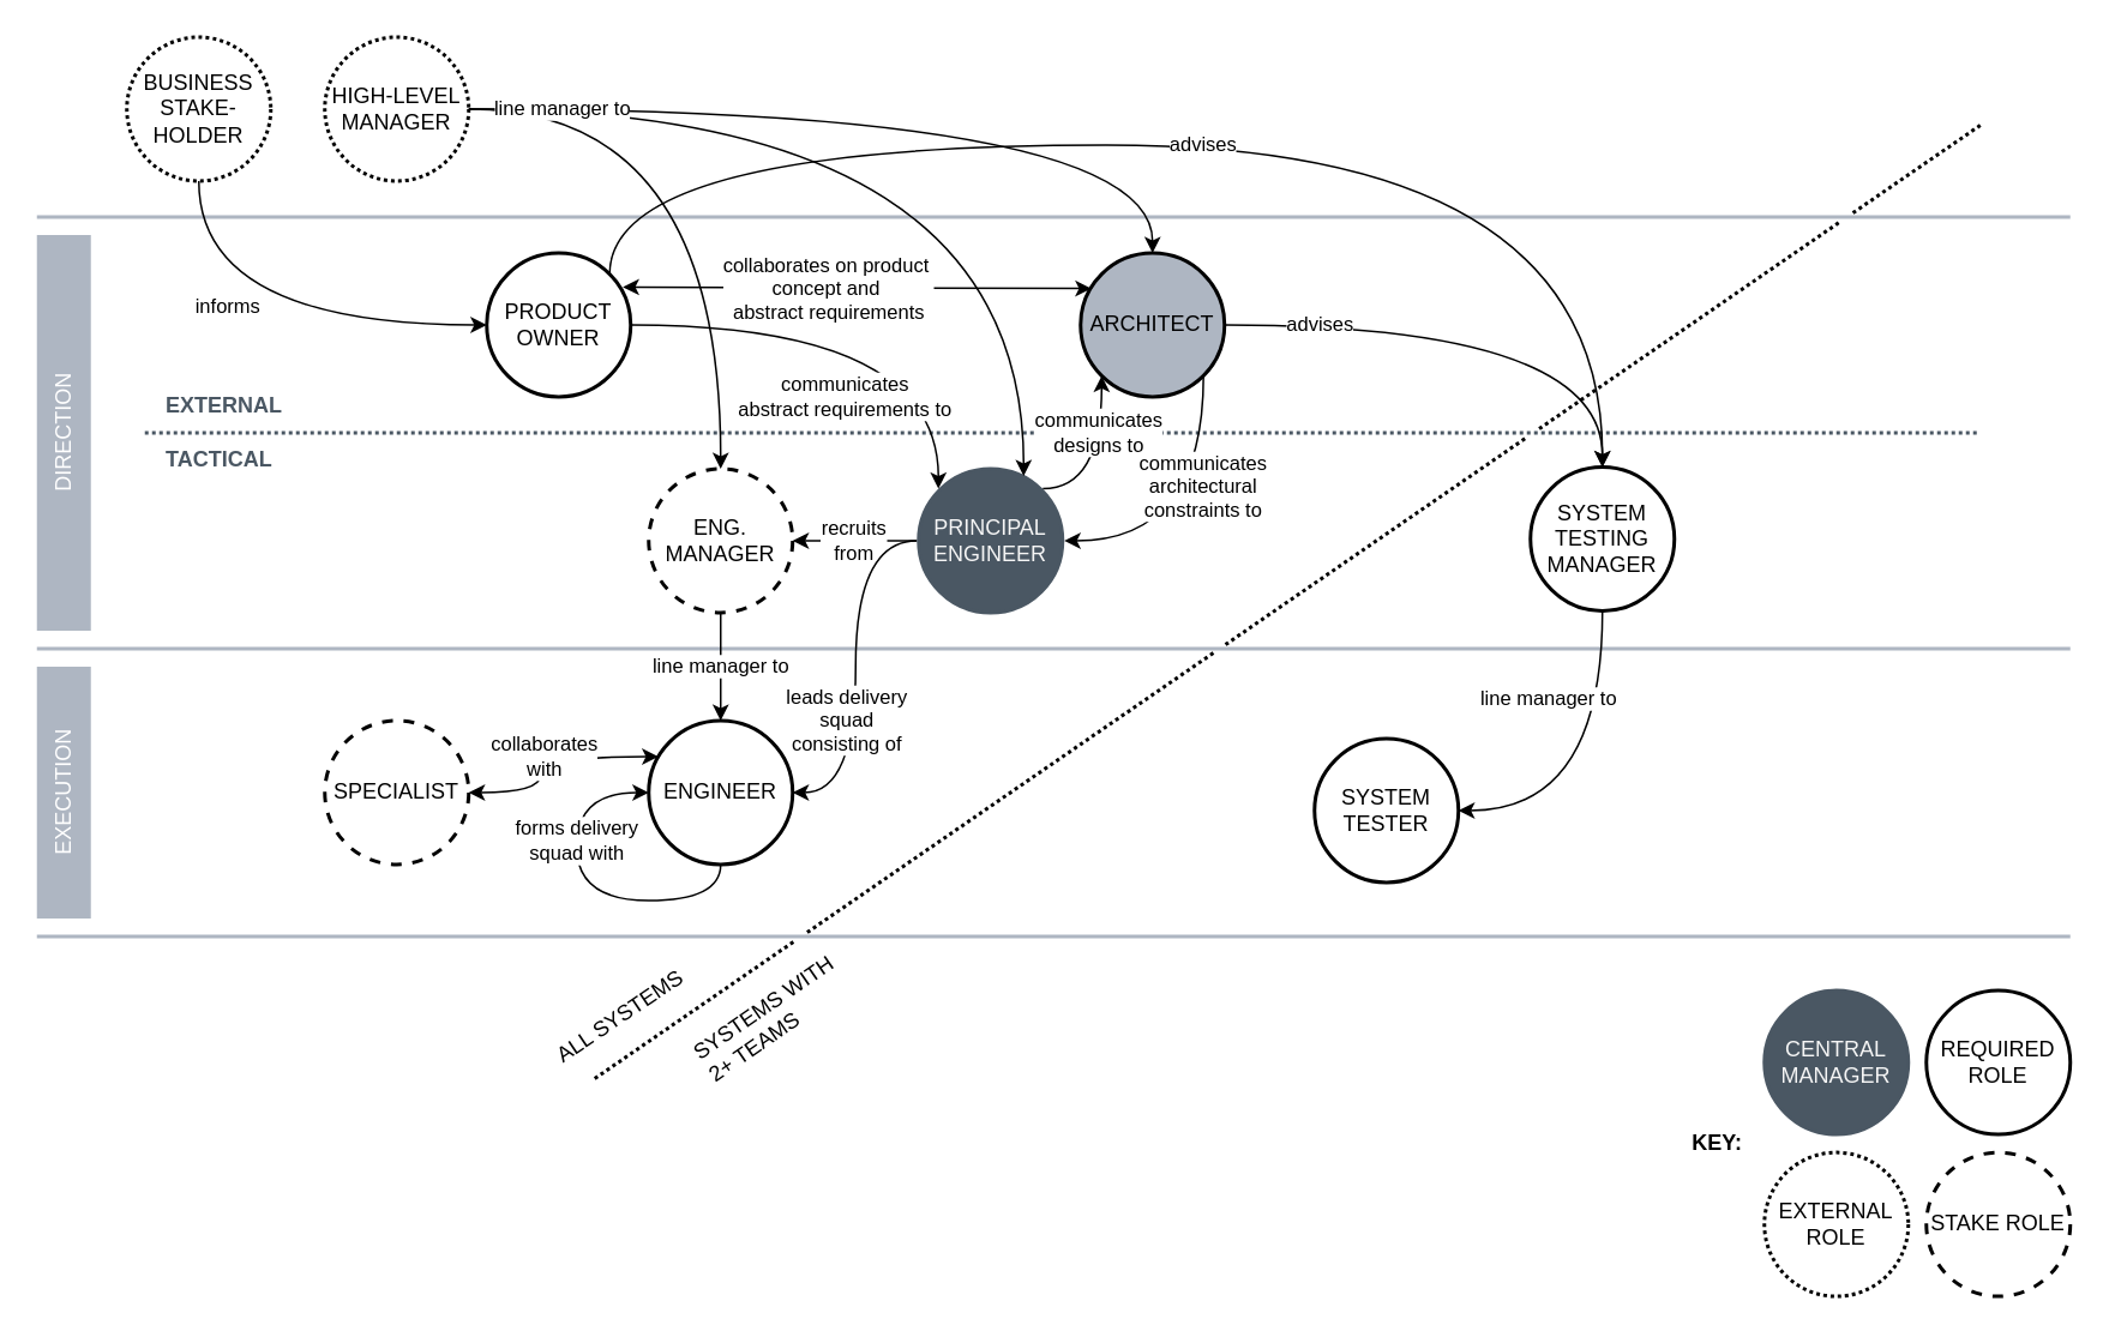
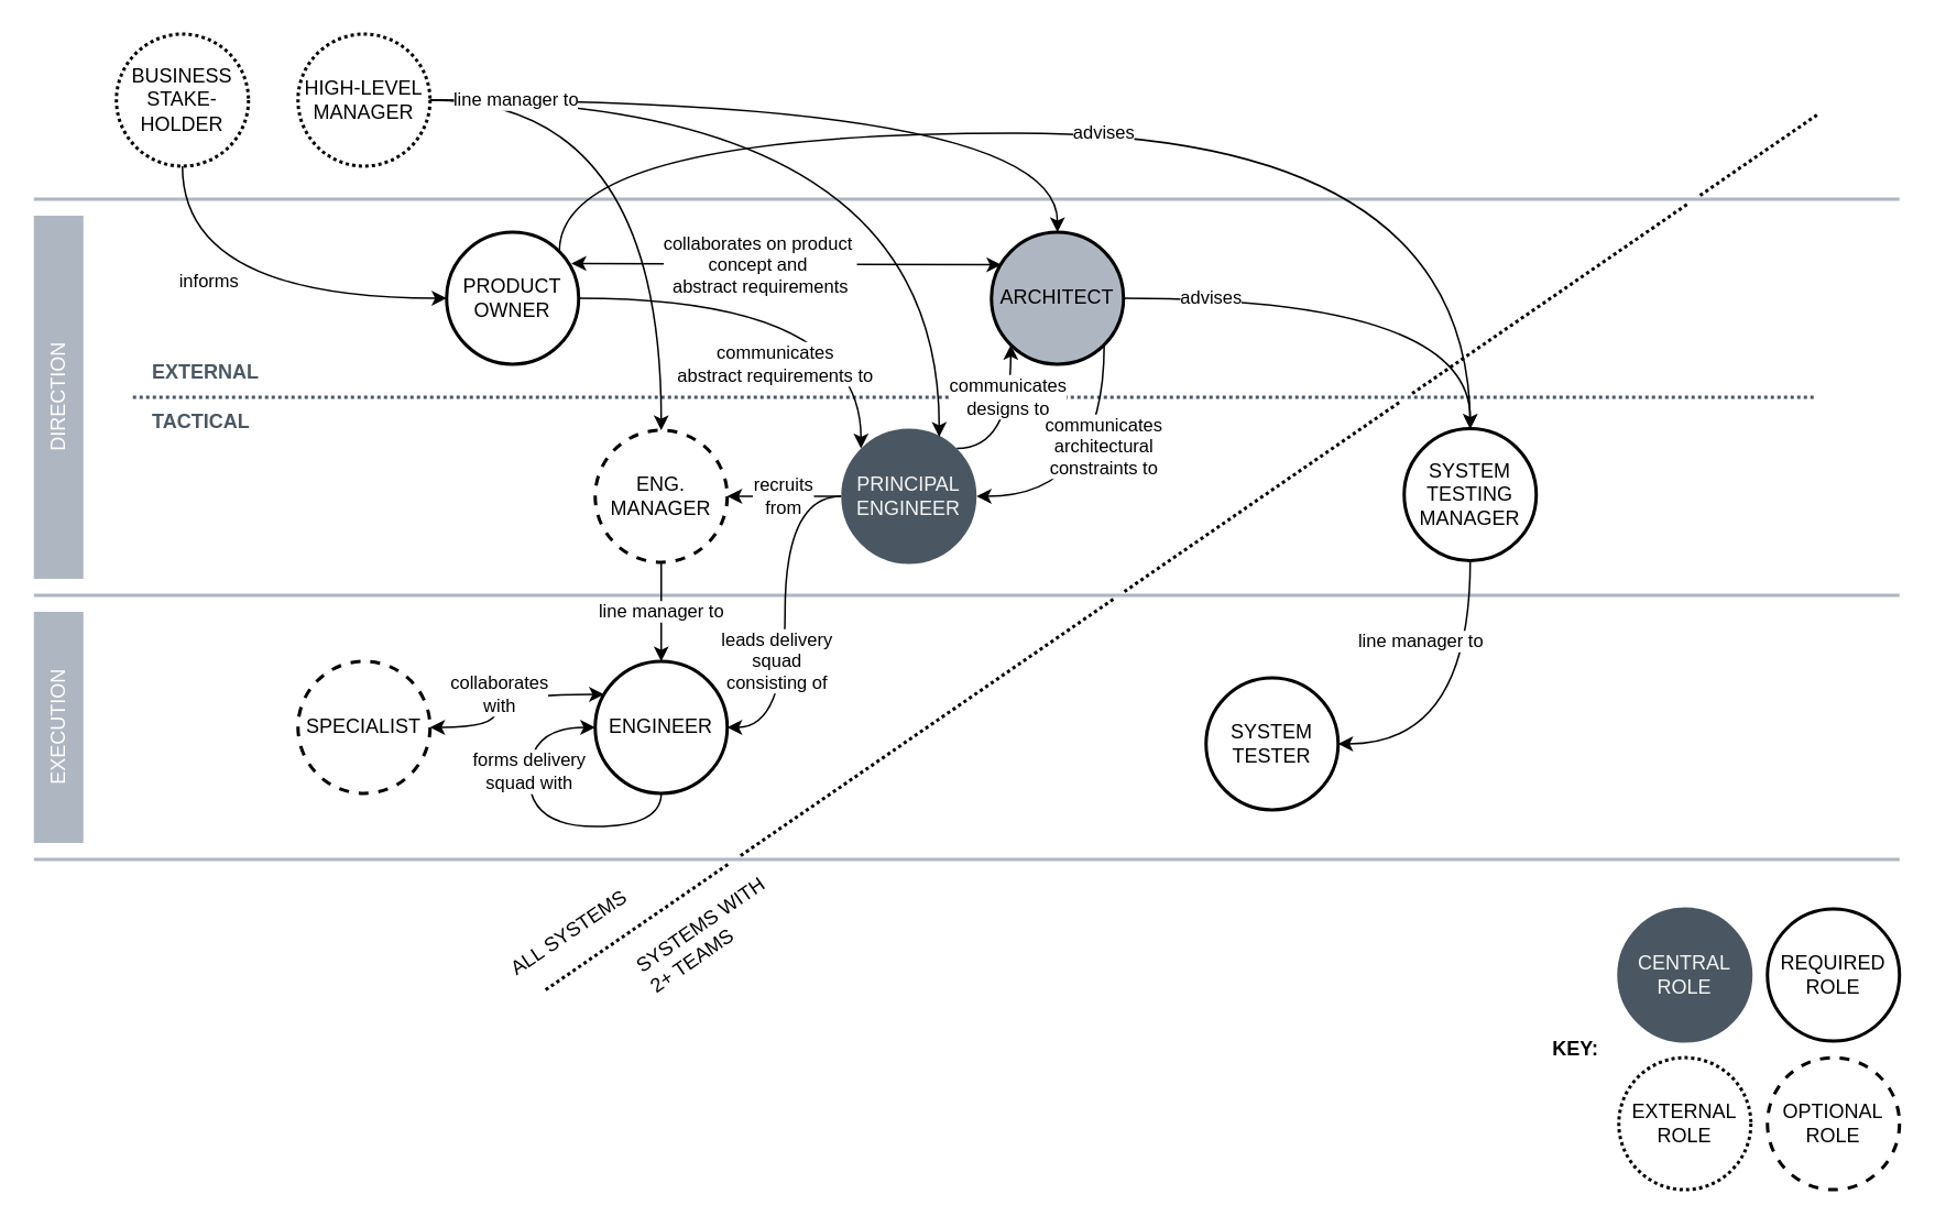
- <mxCell id="43" value="advises" style="edgeStyle=orthogonalEdgeStyle;curved=1;rounded=1;orthogonalLoop=1;jettySize=auto;html=1;entryX=0.5;entryY=0;entryDx=0;entryDy=0;strokeColor=default;align=center;verticalAlign=middle;fontFamily=Helvetica;fontSize=11;fontColor=default;labelBackgroundColor=default;endArrow=classic;exitX=1;exitY=0;exitDx=0;exitDy=0;" edge="1" parent="1" source="20" target="25"><mxGeometry relative="1" as="geometry"><Array as="points"><mxPoint x="338" y="80" /><mxPoint x="890" y="80" /></Array></mxGeometry></mxCell>
+ <mxCell id="43" value="advises" style="edgeStyle=orthogonalEdgeStyle;curved=1;rounded=1;orthogonalLoop=1;jettySize=auto;html=1;entryX=0.5;entryY=0;entryDx=0;entryDy=0;strokeColor=default;align=center;verticalAlign=middle;fontFamily=Helvetica;fontSize=11;fontColor=default;labelBackgroundColor=default;endArrow=open;exitX=1;exitY=0;exitDx=0;exitDy=0;" edge="1" parent="1" source="20" target="25"><mxGeometry relative="1" as="geometry"><Array as="points"><mxPoint x="338" y="80" /><mxPoint x="890" y="80" /></Array></mxGeometry></mxCell>
- <mxCell id="38" value="CENTRAL&lt;div&gt;MANAGER&lt;/div&gt;" style="ellipse;whiteSpace=wrap;html=1;aspect=fixed;strokeColor=#4A5763;perimeterSpacing=1;strokeWidth=2;fillColor=#4A5763;fontColor=#F5F5F5;" vertex="1" parent="1"><mxGeometry x="980" y="550.08" width="80" height="80" as="geometry" /></mxCell>
+ <mxCell id="38" value="CENTRAL&lt;div&gt;ROLE&lt;/div&gt;" style="ellipse;whiteSpace=wrap;html=1;aspect=fixed;strokeColor=#4A5763;perimeterSpacing=1;strokeWidth=2;fillColor=#4A5763;fontColor=#F5F5F5;" vertex="1" parent="1"><mxGeometry x="980" y="550.08" width="80" height="80" as="geometry" /></mxCell>
- <mxCell id="40" value="STAKE ROLE" style="ellipse;whiteSpace=wrap;html=1;aspect=fixed;dashed=1;strokeWidth=2;" vertex="1" parent="1"><mxGeometry x="1070" y="640.08" width="80" height="80" as="geometry" /></mxCell>
+ <mxCell id="40" value="OPTIONAL ROLE" style="ellipse;whiteSpace=wrap;html=1;aspect=fixed;dashed=1;strokeWidth=2;" vertex="1" parent="1"><mxGeometry x="1070" y="640.08" width="80" height="80" as="geometry" /></mxCell>
